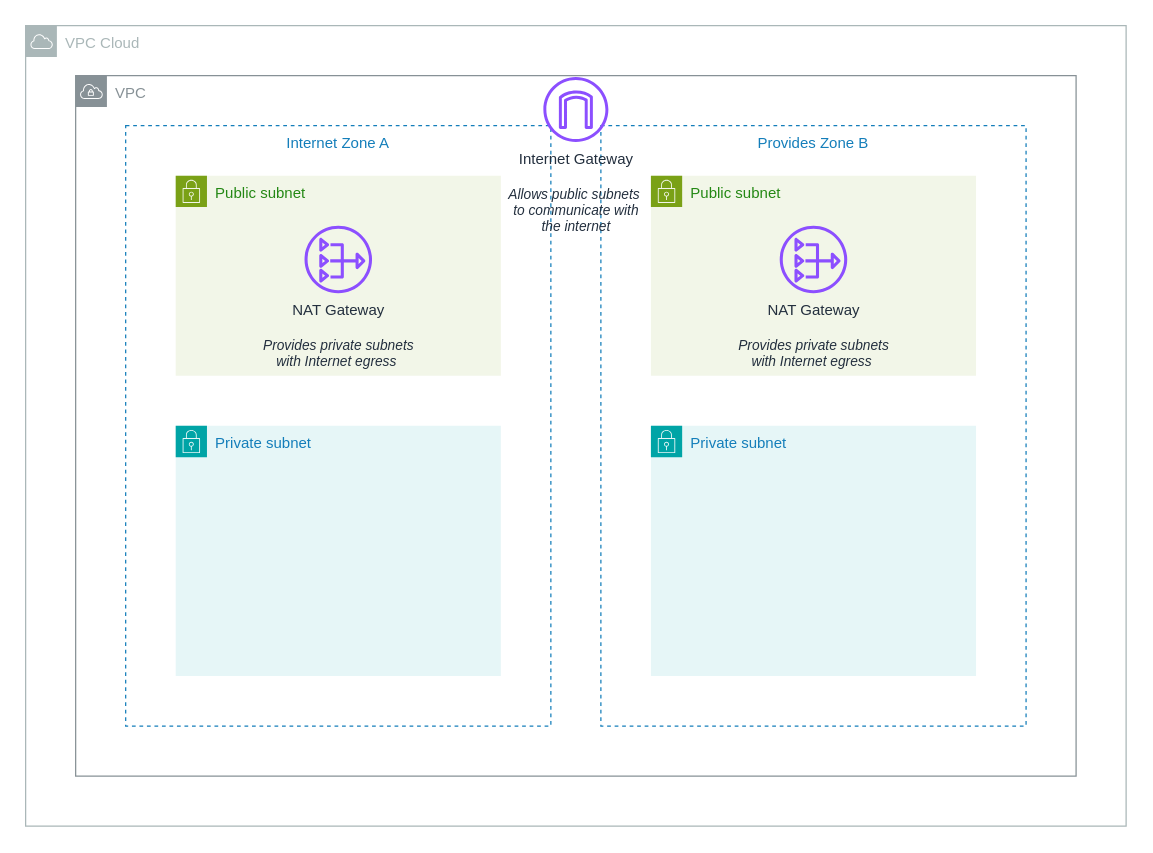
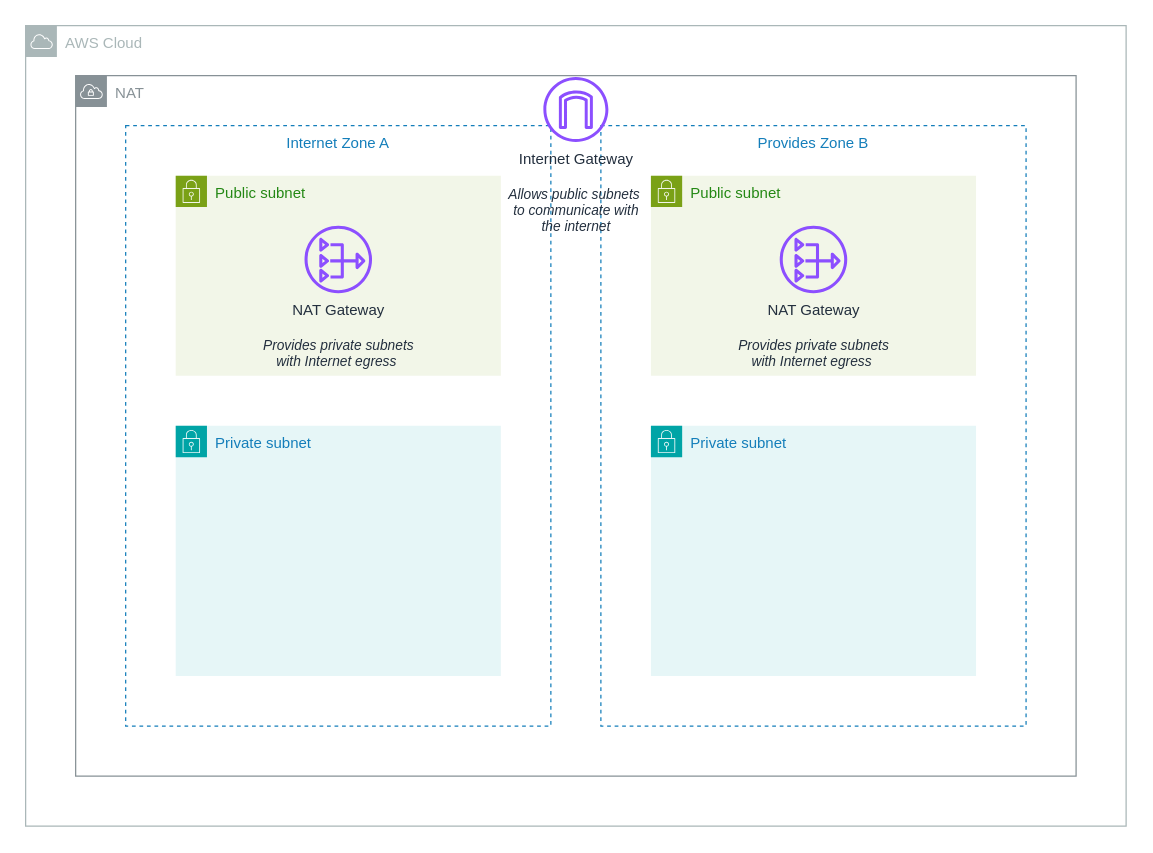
- <mxCell id="2" value="VPC Cloud" style="sketch=0;outlineConnect=0;gradientColor=none;html=1;whiteSpace=wrap;fontSize=12;fontStyle=0;shape=mxgraph.aws4.group;grIcon=mxgraph.aws4.group_aws_cloud;strokeColor=#AAB7B8;fillColor=none;verticalAlign=top;align=left;spacingLeft=30;fontColor=#AAB7B8;dashed=0;" vertex="1" parent="1"><mxGeometry x="20" y="20" width="880" height="640" as="geometry" /></mxCell>
+ <mxCell id="2" value="AWS Cloud" style="sketch=0;outlineConnect=0;gradientColor=none;html=1;whiteSpace=wrap;fontSize=12;fontStyle=0;shape=mxgraph.aws4.group;grIcon=mxgraph.aws4.group_aws_cloud;strokeColor=#AAB7B8;fillColor=none;verticalAlign=top;align=left;spacingLeft=30;fontColor=#AAB7B8;dashed=0;" vertex="1" parent="1"><mxGeometry x="20" y="20" width="880" height="640" as="geometry" /></mxCell>
- <mxCell id="3" value="VPC" style="sketch=0;outlineConnect=0;gradientColor=none;html=1;whiteSpace=wrap;fontSize=12;fontStyle=0;shape=mxgraph.aws4.group;grIcon=mxgraph.aws4.group_vpc;strokeColor=#879196;fillColor=none;verticalAlign=top;align=left;spacingLeft=30;fontColor=#879196;dashed=0;" vertex="1" parent="1"><mxGeometry x="60" y="60" width="800" height="560" as="geometry" /></mxCell>
+ <mxCell id="3" value="NAT" style="sketch=0;outlineConnect=0;gradientColor=none;html=1;whiteSpace=wrap;fontSize=12;fontStyle=0;shape=mxgraph.aws4.group;grIcon=mxgraph.aws4.group_vpc;strokeColor=#879196;fillColor=none;verticalAlign=top;align=left;spacingLeft=30;fontColor=#879196;dashed=0;" vertex="1" parent="1"><mxGeometry x="60" y="60" width="800" height="560" as="geometry" /></mxCell>
